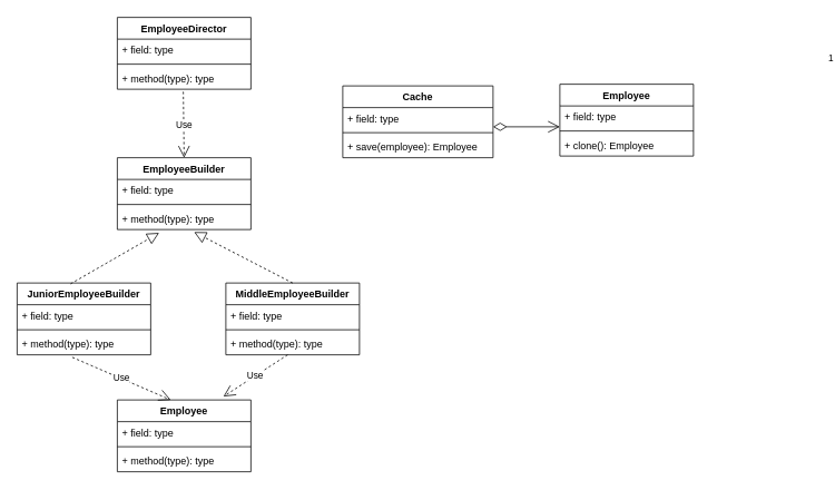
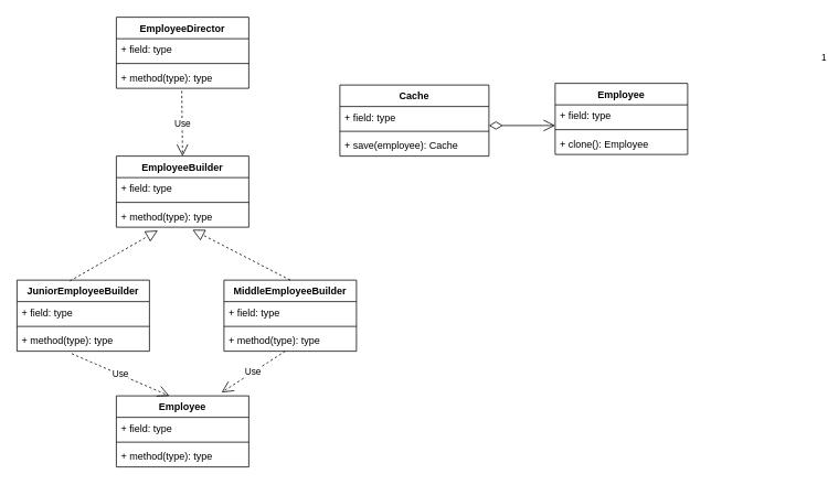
- <mxCell id="35" value="+ save(employee): Employee" style="text;strokeColor=none;fillColor=none;align=left;verticalAlign=top;spacingLeft=4;spacingRight=4;overflow=hidden;rotatable=0;points=[[0,0.5],[1,0.5]];portConstraint=eastwest;" vertex="1" parent="32"><mxGeometry y="60" width="180" height="26" as="geometry" /></mxCell>
+ <mxCell id="35" value="+ save(employee): Cache" style="text;strokeColor=none;fillColor=none;align=left;verticalAlign=top;spacingLeft=4;spacingRight=4;overflow=hidden;rotatable=0;points=[[0,0.5],[1,0.5]];portConstraint=eastwest;" vertex="1" parent="32"><mxGeometry y="60" width="180" height="26" as="geometry" /></mxCell>
